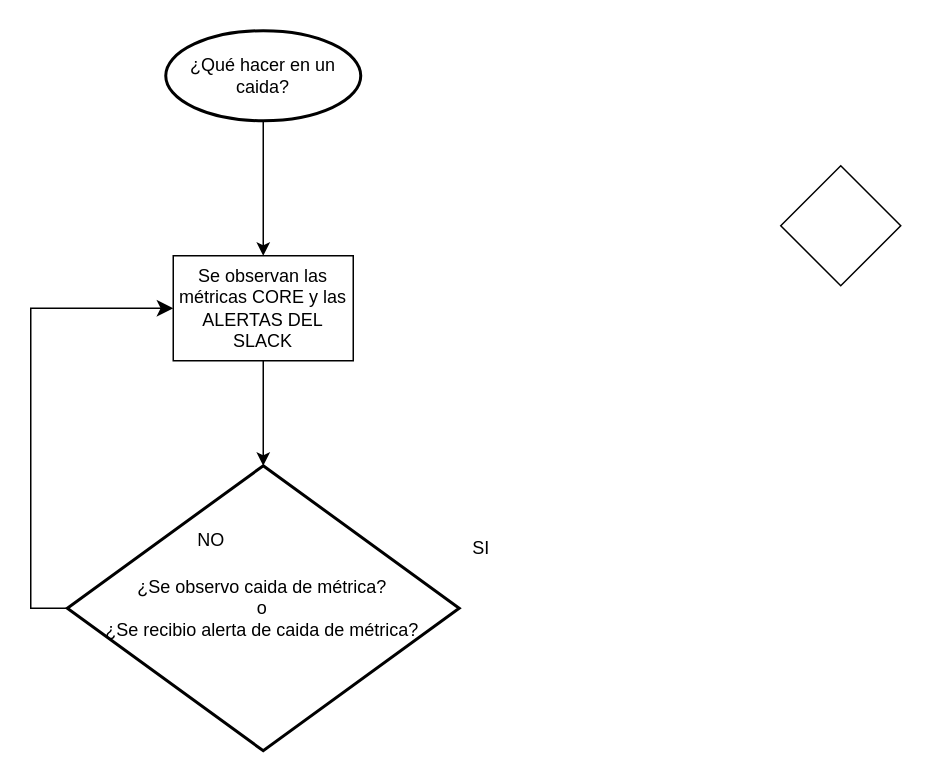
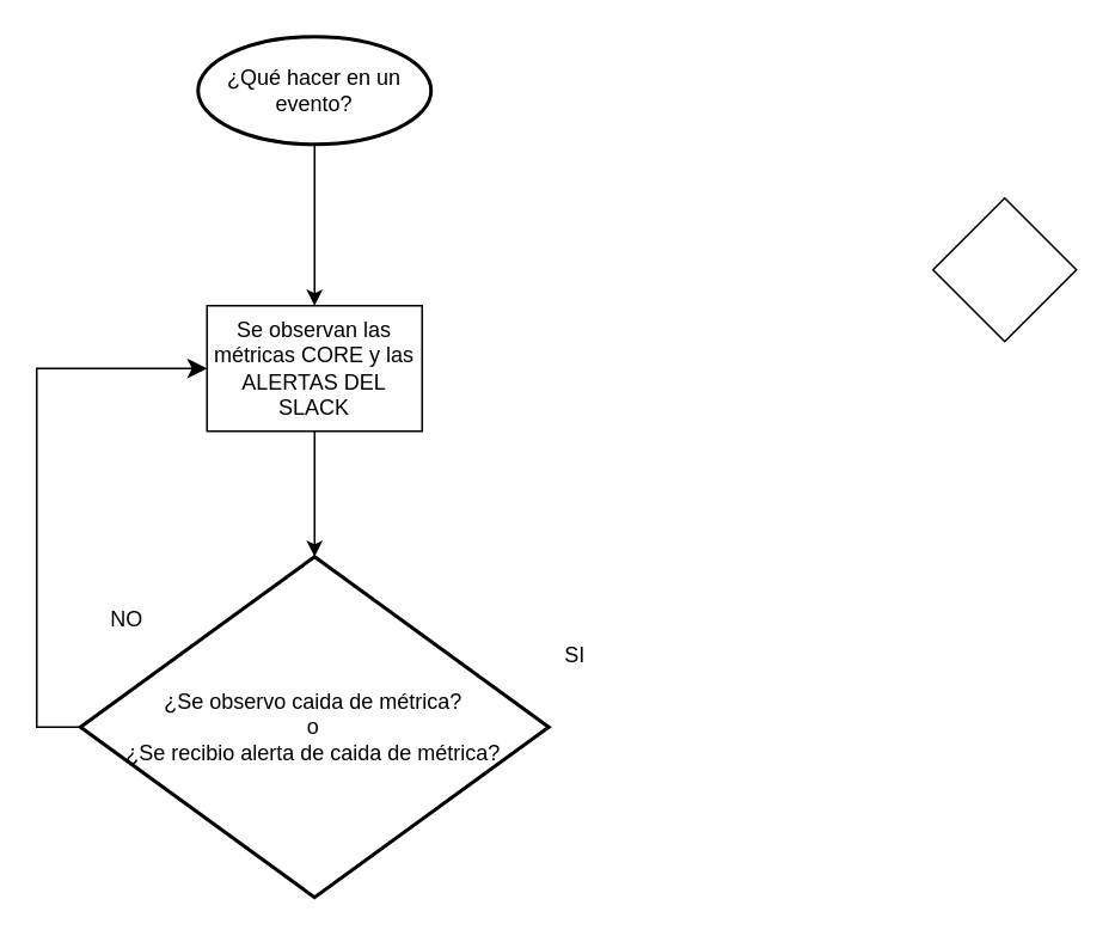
- <mxCell id="2" value="¿Qué hacer en un caida?" style="strokeWidth=2;html=1;shape=mxgraph.flowchart.start_1;whiteSpace=wrap;" vertex="1" parent="1"><mxGeometry x="110" y="20" width="130" height="60" as="geometry" /></mxCell>
+ <mxCell id="2" value="¿Qué hacer en un evento?" style="strokeWidth=2;html=1;shape=mxgraph.flowchart.start_1;whiteSpace=wrap;" vertex="1" parent="1"><mxGeometry x="110" y="20" width="130" height="60" as="geometry" /></mxCell>
- <mxCell id="9" value="NO" style="text;html=1;align=center;verticalAlign=middle;resizable=0;points=[];autosize=1;strokeColor=none;fillColor=none;" vertex="1" parent="1"><mxGeometry x="120" y="345" width="40" height="30" as="geometry" /></mxCell>
+ <mxCell id="9" value="NO" style="text;html=1;align=center;verticalAlign=middle;resizable=0;points=[];autosize=1;strokeColor=none;fillColor=none;" vertex="1" parent="1"><mxGeometry x="50" y="330" width="40" height="30" as="geometry" /></mxCell>
